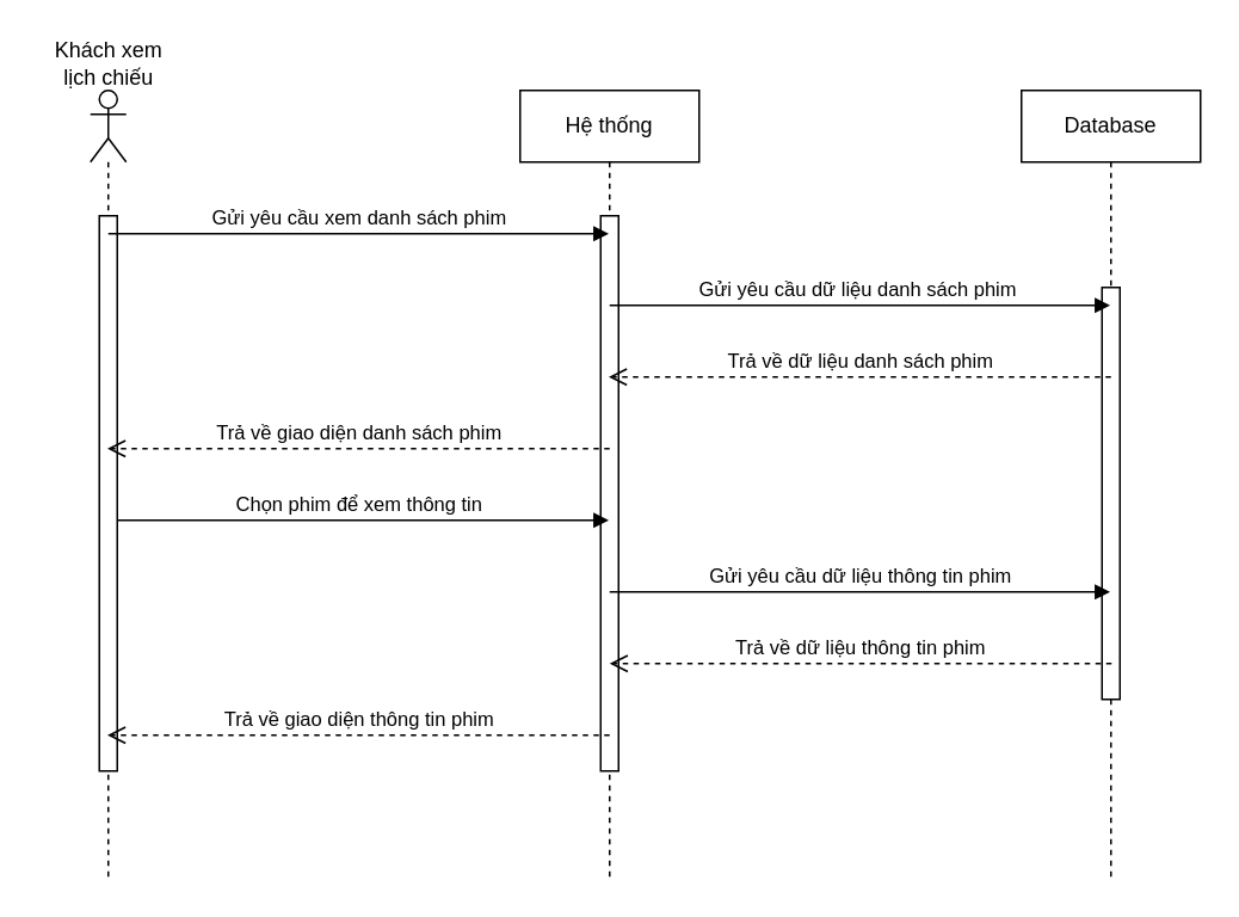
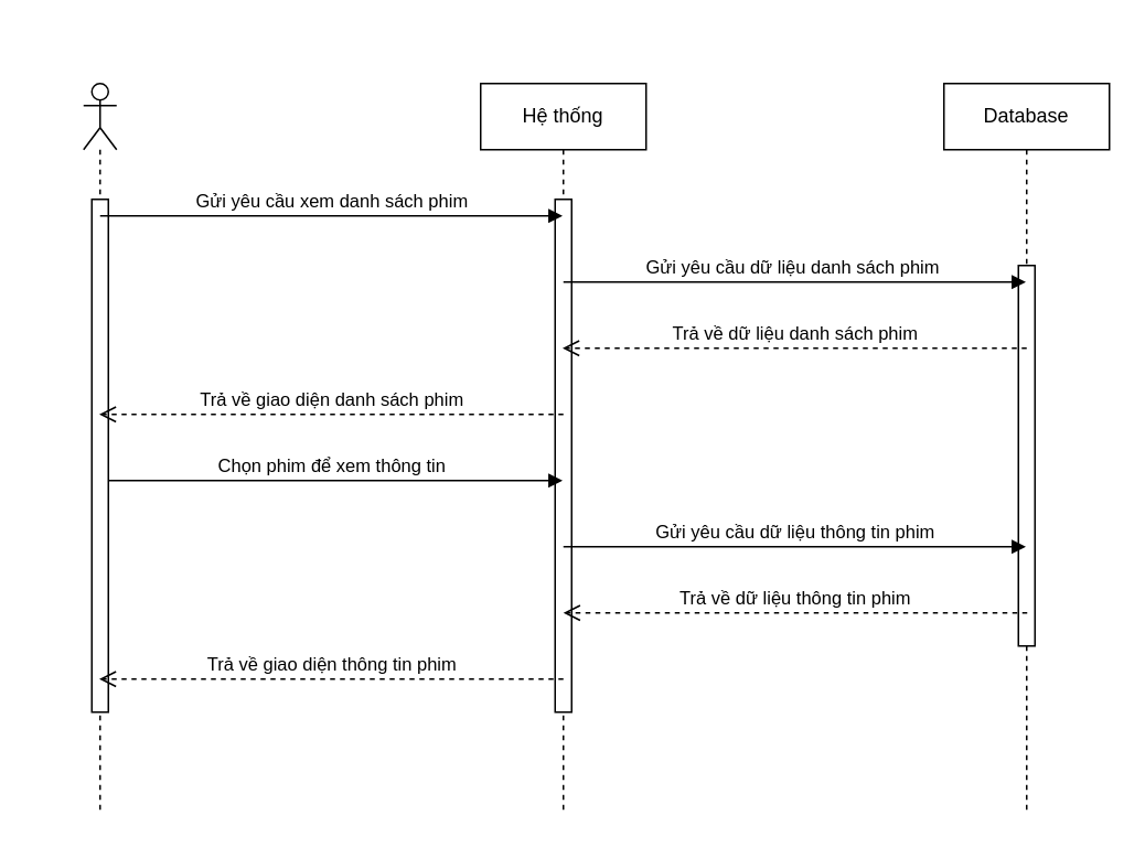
- <mxCell id="11" value="Khách xem &lt;br&gt;lịch chiếu" style="text;html=1;align=center;verticalAlign=middle;resizable=0;points=[];autosize=1;" parent="1" vertex="1"><mxGeometry x="20" y="20" width="80" height="30" as="geometry" /></mxCell>
